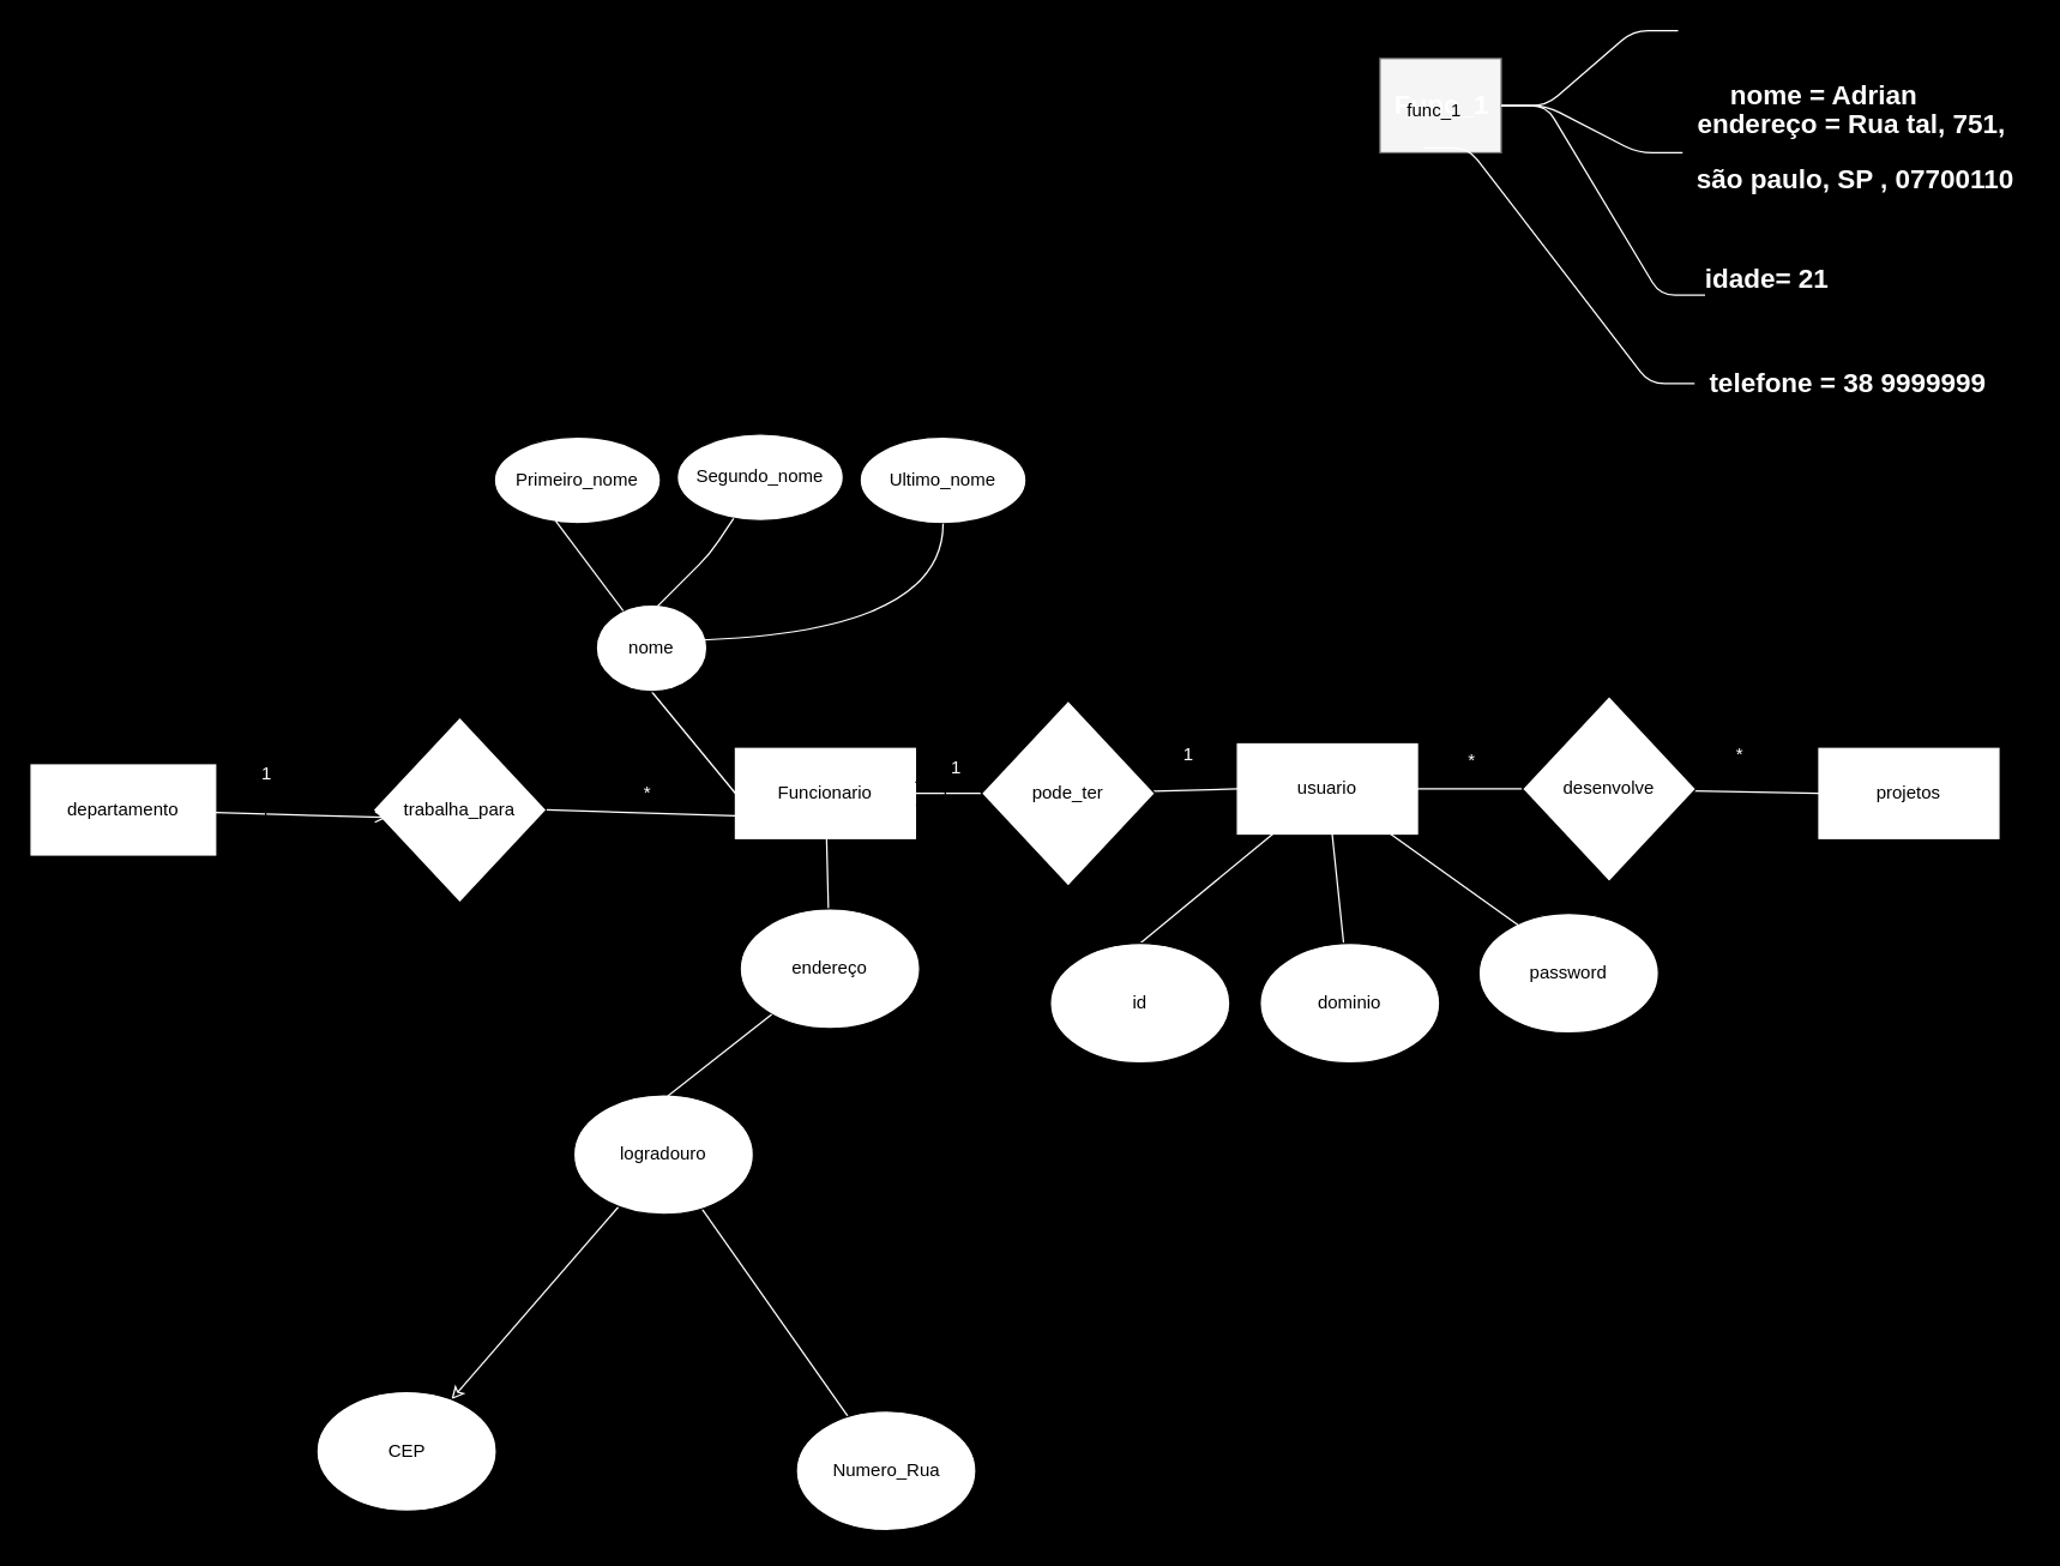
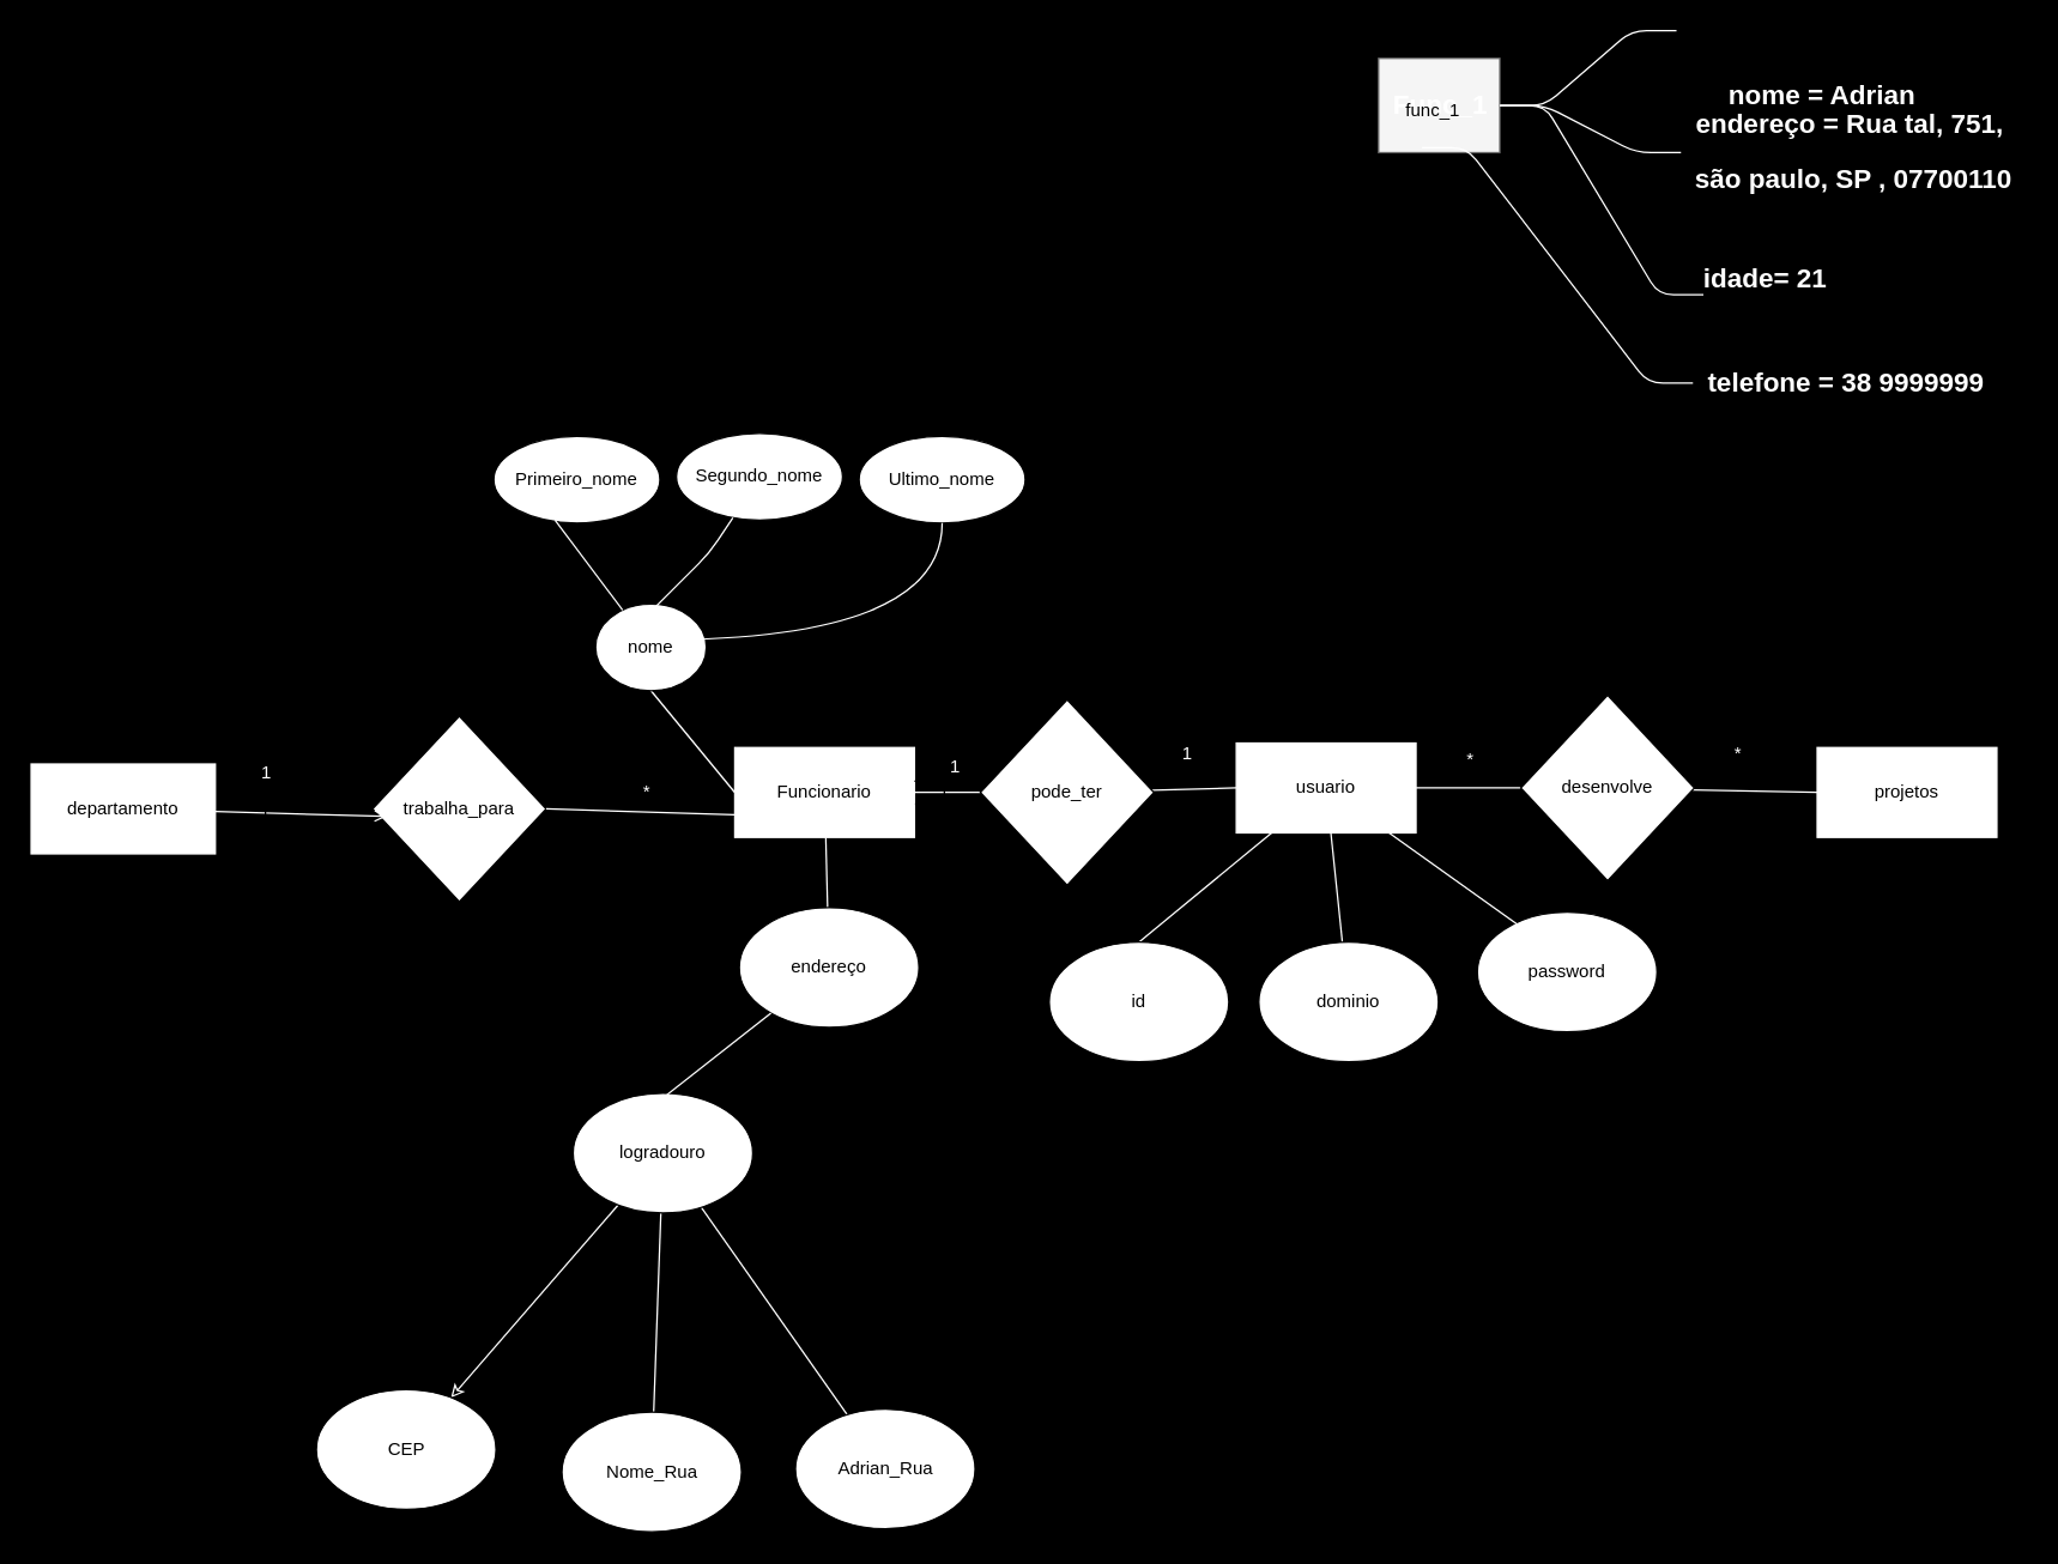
+ <mxCell id="8" style="edgeStyle=none;html=1;strokeColor=#FFFFFF;endArrow=none;endFill=0;" edge="1" parent="1" source="22" target="12"><mxGeometry relative="1" as="geometry" /></mxCell>
- <mxCell id="13" value="Numero_Rua" style="ellipse;whiteSpace=wrap;html=1;" vertex="1" parent="1"><mxGeometry x="530.5" y="941" width="120" height="80" as="geometry" /></mxCell>
+ <mxCell id="13" value="Adrian_Rua" style="ellipse;whiteSpace=wrap;html=1;" vertex="1" parent="1"><mxGeometry x="530.5" y="941" width="120" height="80" as="geometry" /></mxCell>
+ <mxCell id="12" value="Nome_Rua" style="ellipse;whiteSpace=wrap;html=1;" vertex="1" parent="1"><mxGeometry x="374.5" y="943" width="120" height="80" as="geometry" /></mxCell>
